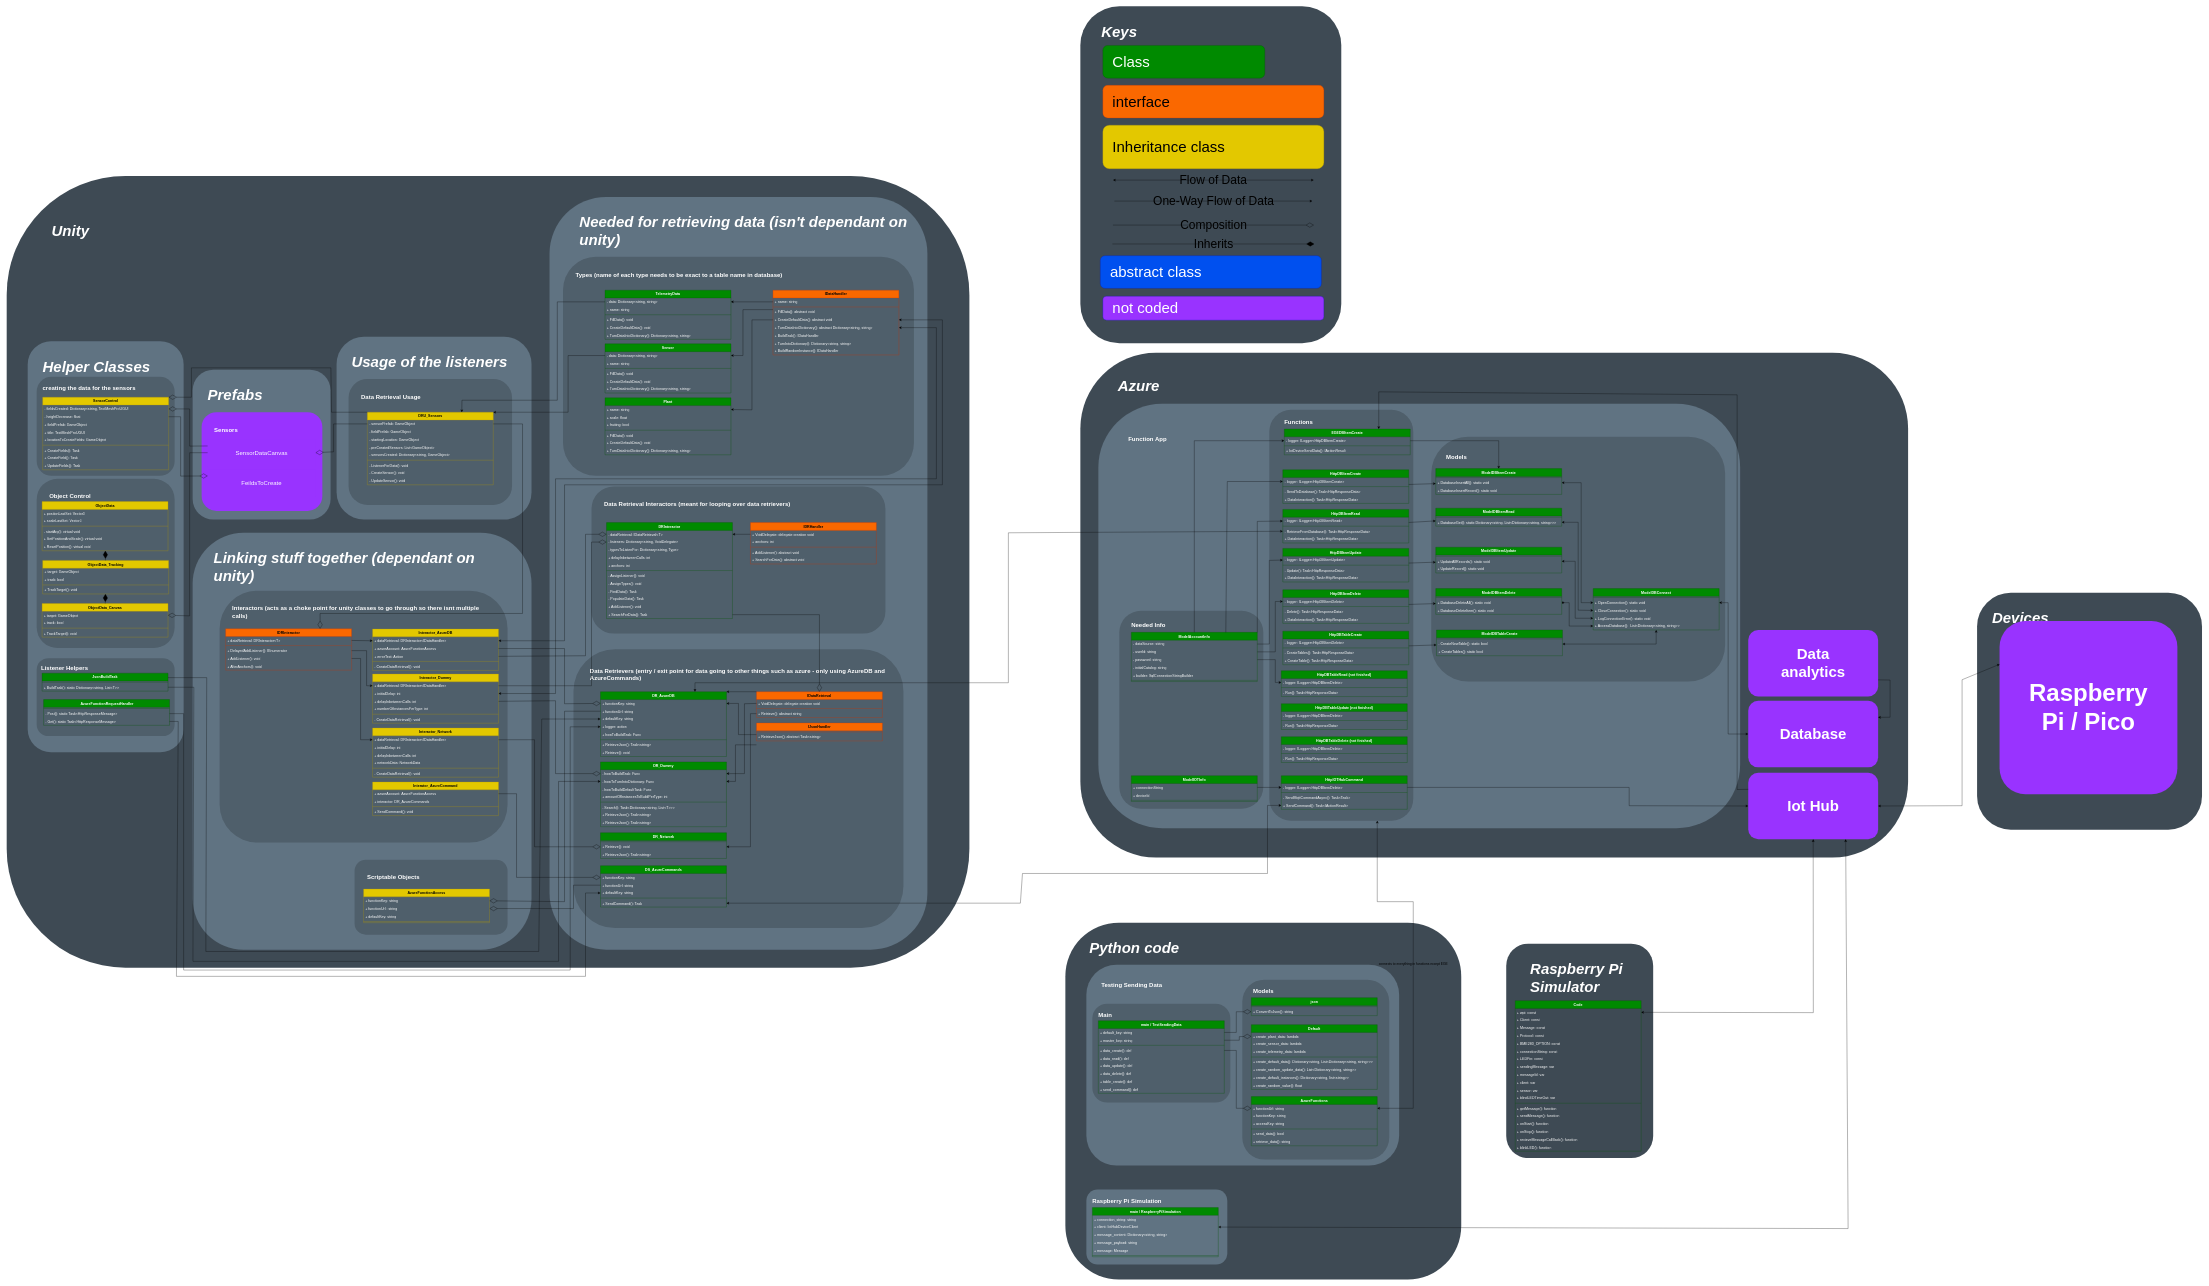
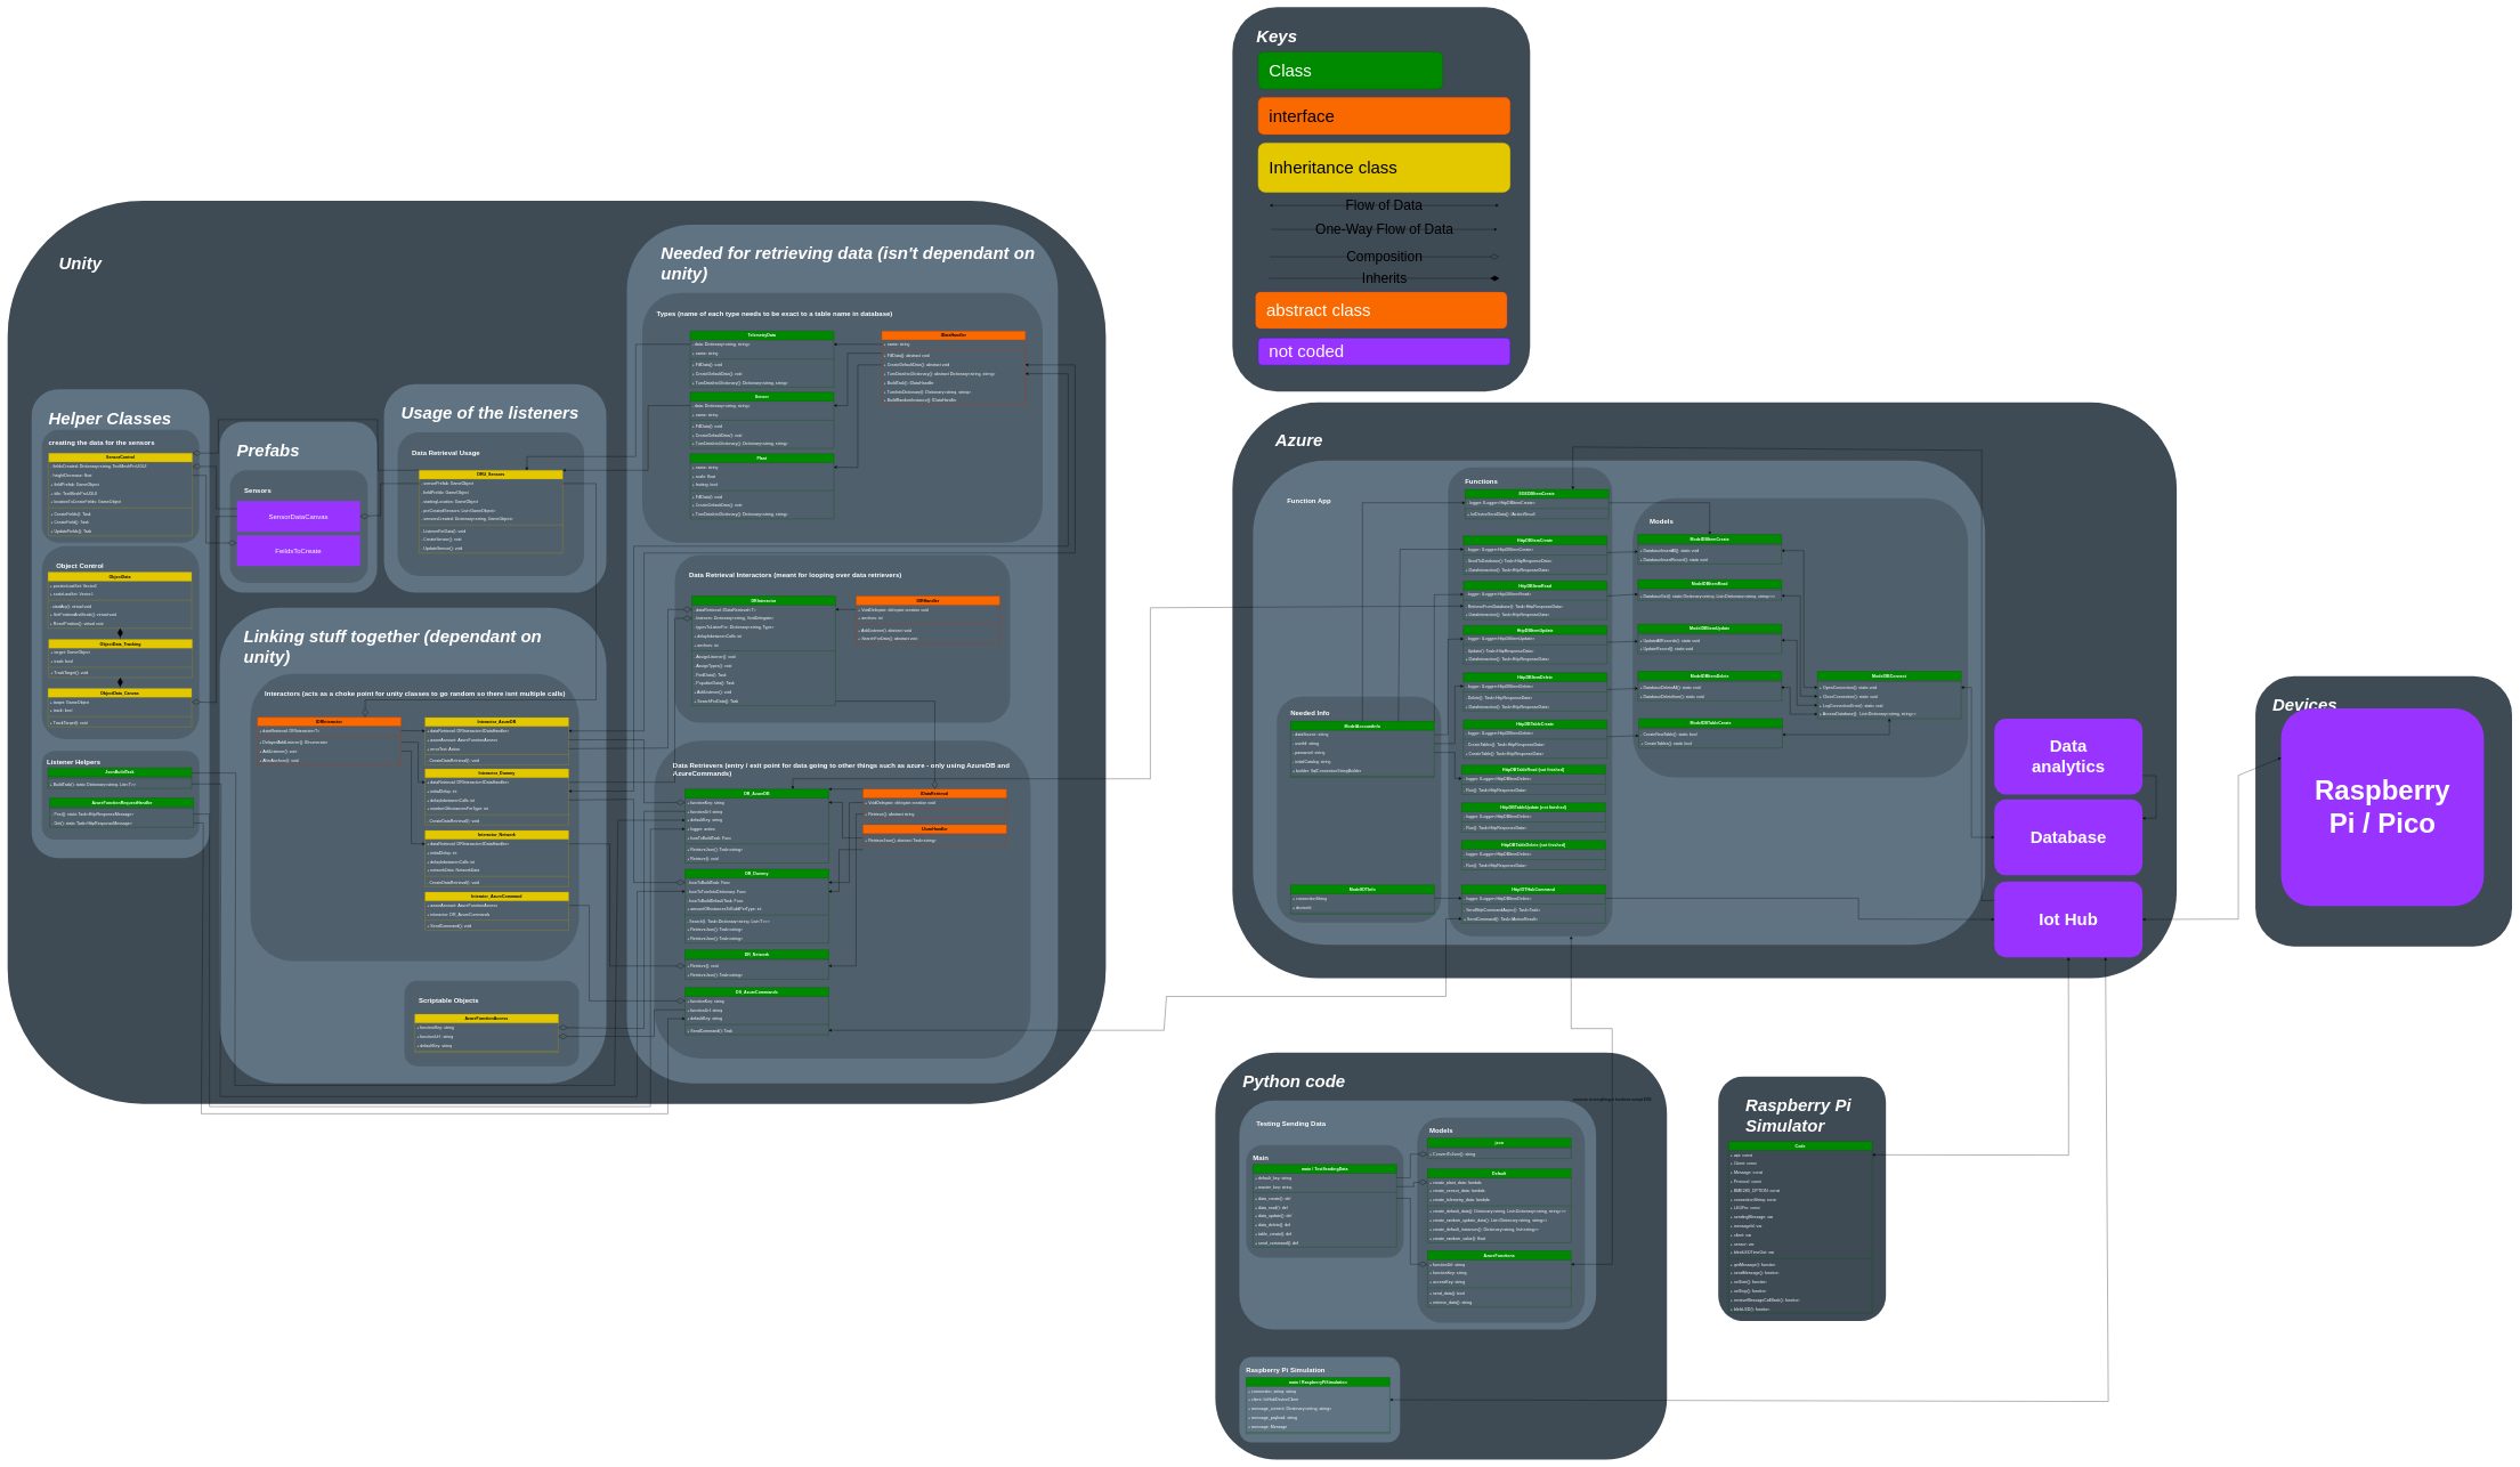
- <mxCell id="384" value="abstract class" style="rounded=1;whiteSpace=wrap;html=1;fillColor=#0050ef;strokeColor=#001DBC;align=left;fontSize=50;spacingLeft=30;fontColor=#ffffff;" parent="1" vertex="1"><mxGeometry x="3666.5" y="852" width="737" height="109" as="geometry" /></mxCell>
+ <mxCell id="384" value="abstract class" style="rounded=1;whiteSpace=wrap;html=1;fillColor=#fa6800;strokeColor=#001DBC;align=left;fontSize=50;spacingLeft=30;fontColor=#ffffff;" parent="1" vertex="1"><mxGeometry x="3666.5" y="852" width="737" height="109" as="geometry" /></mxCell>
- <mxCell id="363" value="Sensors" style="rounded=1;whiteSpace=wrap;html=1;verticalAlign=top;align=left;fontSize=20;fontStyle=1;spacing=42;fillColor=#9933ff;fillStyle=auto;strokeColor=none;fontColor=#FFFFFF;" parent="1" vertex="1"><mxGeometry x="670" y="1374" width="402.5" height="329" as="geometry" /></mxCell>
+ <mxCell id="363" value="Sensors" style="rounded=1;whiteSpace=wrap;html=1;verticalAlign=top;align=left;fontSize=20;fontStyle=1;spacing=42;fillColor=#4F5F6B;fillStyle=auto;strokeColor=none;fontColor=#FFFFFF;" parent="1" vertex="1"><mxGeometry x="670" y="1374" width="402.5" height="329" as="geometry" /></mxCell>
- <mxCell id="52" value="Interactors (acts as a choke point for unity classes to go through so there isnt multiple calls)" style="rounded=1;whiteSpace=wrap;html=1;verticalAlign=top;align=left;fontSize=20;fontStyle=1;spacing=42;fillColor=#4F5F6B;fillStyle=auto;strokeColor=none;fontColor=#FFFFFF;" parent="1" vertex="1"><mxGeometry x="730" y="1969" width="960" height="840" as="geometry" /></mxCell>
+ <mxCell id="52" value="Interactors (acts as a choke point for unity classes to go random so there isnt multiple calls)" style="rounded=1;whiteSpace=wrap;html=1;verticalAlign=top;align=left;fontSize=20;fontStyle=1;spacing=42;fillColor=#4F5F6B;fillStyle=auto;strokeColor=none;fontColor=#FFFFFF;" parent="1" vertex="1"><mxGeometry x="730" y="1969" width="960" height="840" as="geometry" /></mxCell>
